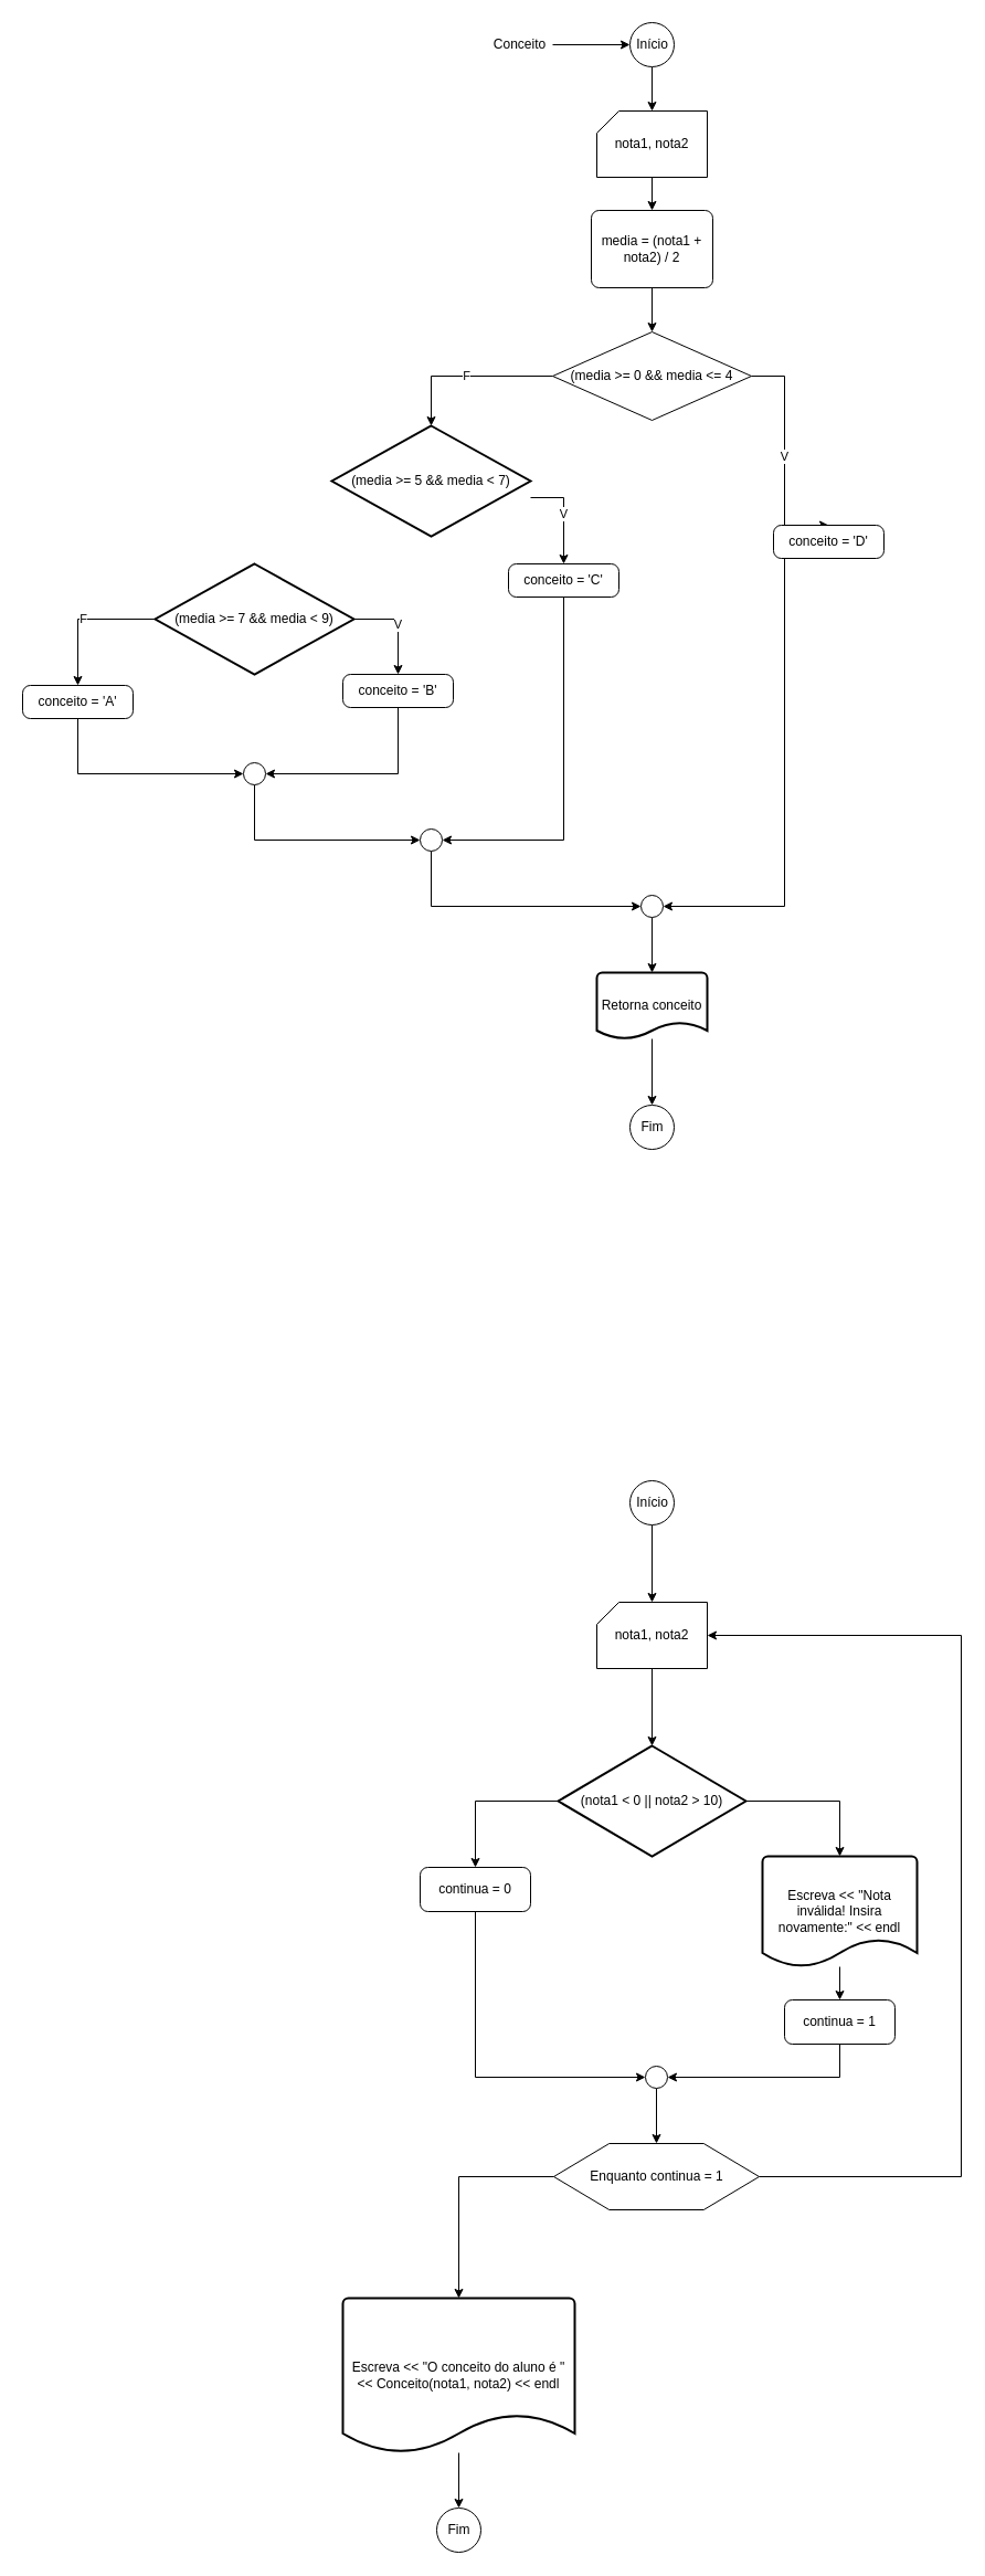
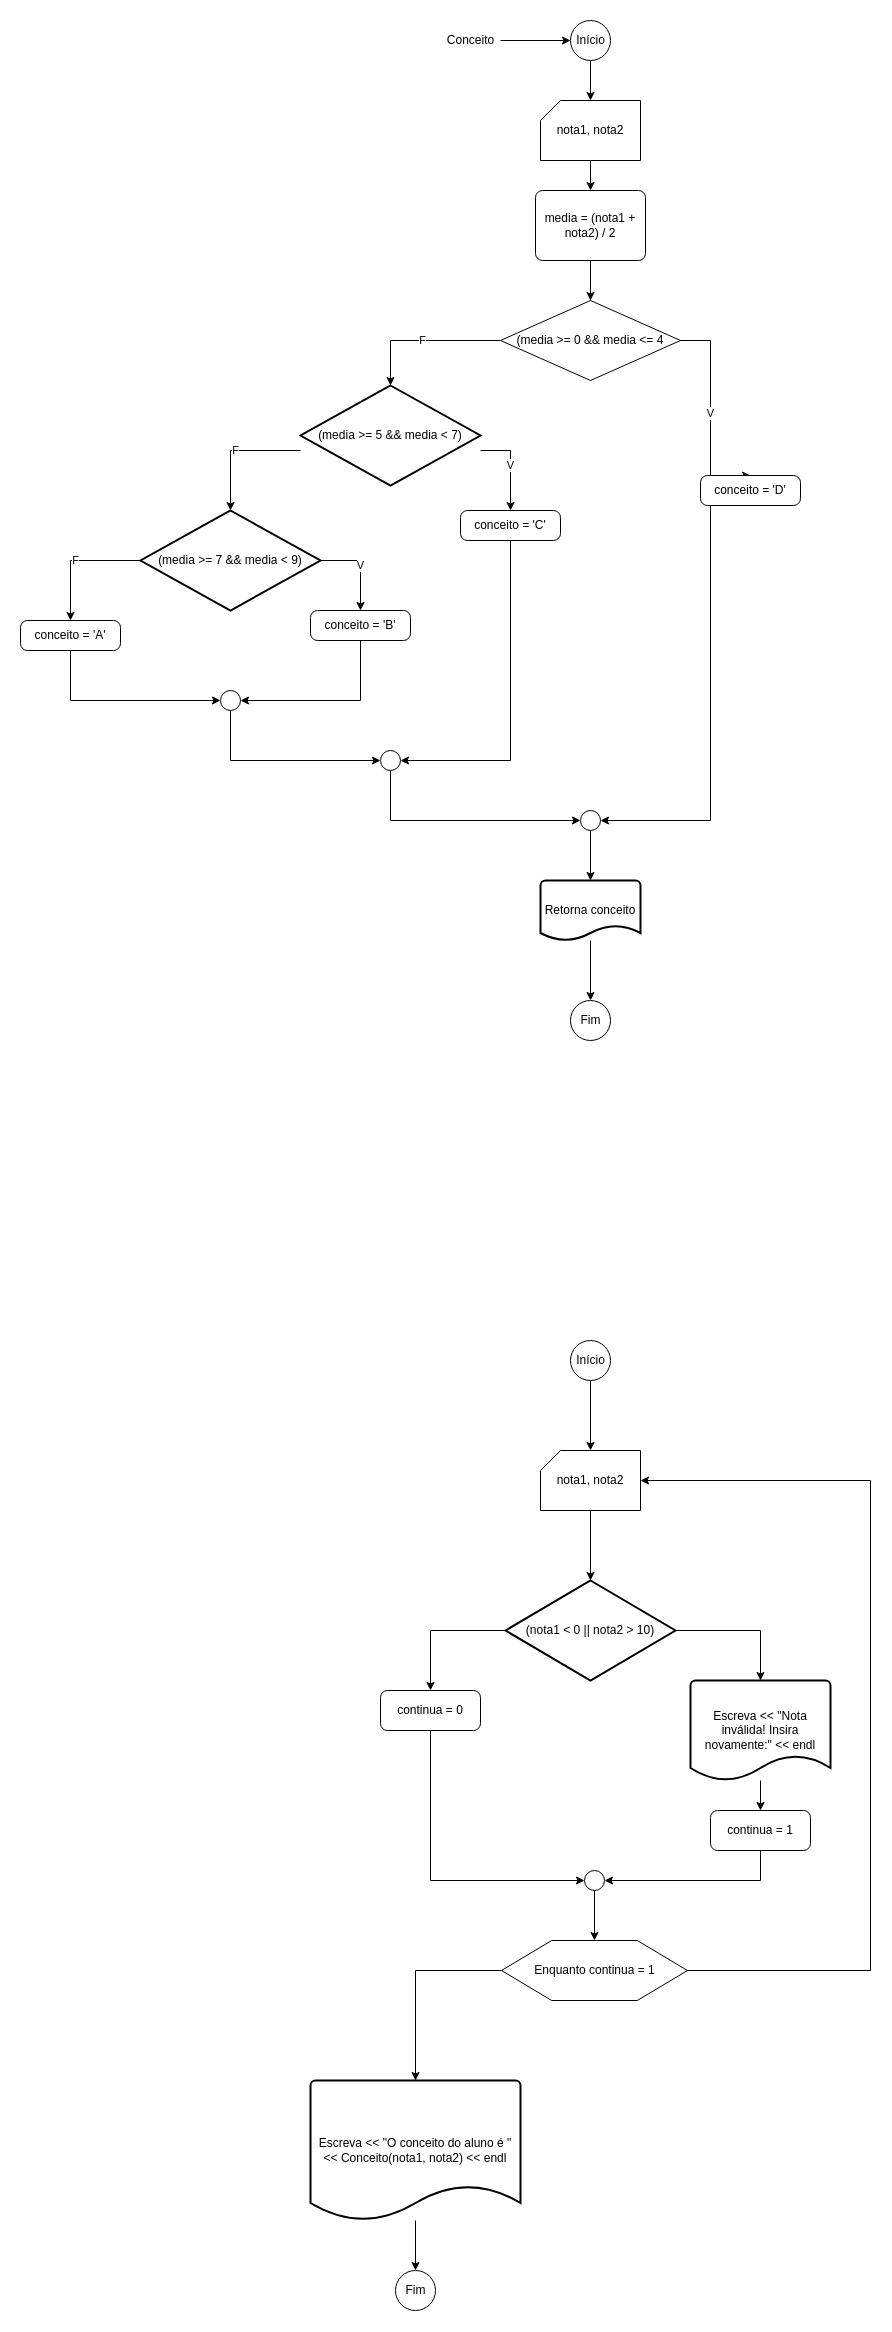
+ <mxCell id="16" value="F" style="edgeStyle=orthogonalEdgeStyle;rounded=0;orthogonalLoop=1;jettySize=auto;html=1;entryX=0.5;entryY=0;entryDx=0;entryDy=0;entryPerimeter=0;" edge="1" parent="1" source="17" target="22"><mxGeometry relative="1" as="geometry"><Array as="points"><mxPoint x="230" y="450" /></Array></mxGeometry></mxCell>
